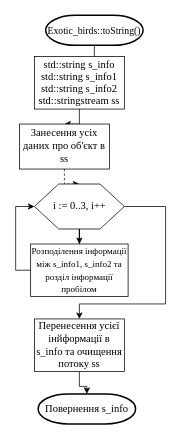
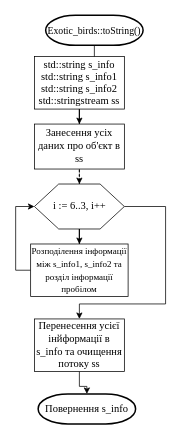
- <mxCell id="8" value="&lt;font face=&quot;Times New Roman&quot; style=&quot;font-size: 14px&quot;&gt;Занесення усіх даних про об'єкт в ss&lt;/font&gt;" style="rounded=0;whiteSpace=wrap;html=1;" vertex="1" parent="1"><mxGeometry x="25" y="165" width="120" height="60" as="geometry" /></mxCell>
+ <mxCell id="8" value="&lt;font face=&quot;Times New Roman&quot; style=&quot;font-size: 14px&quot;&gt;Занесення усіх даних про об'єкт в ss&lt;/font&gt;" style="rounded=0;whiteSpace=wrap;html=1;" vertex="1" parent="1"><mxGeometry x="45" y="165" width="120" height="60" as="geometry" /></mxCell>
- <mxCell id="11" value="i := 0..3, i++" style="verticalLabelPosition=middle;verticalAlign=middle;html=1;shape=hexagon;perimeter=hexagonPerimeter2;arcSize=6;size=0.27;strokeWidth=1;fontFamily=Times New Roman;fontSize=14;align=center;labelPosition=center;" vertex="1" parent="1"><mxGeometry x="45" y="245" width="120" height="60" as="geometry" /></mxCell>
+ <mxCell id="11" value="i := 6..3, i++" style="verticalLabelPosition=middle;verticalAlign=middle;html=1;shape=hexagon;perimeter=hexagonPerimeter2;arcSize=6;size=0.27;strokeWidth=1;fontFamily=Times New Roman;fontSize=14;align=center;labelPosition=center;" vertex="1" parent="1"><mxGeometry x="45" y="245" width="120" height="60" as="geometry" /></mxCell>
